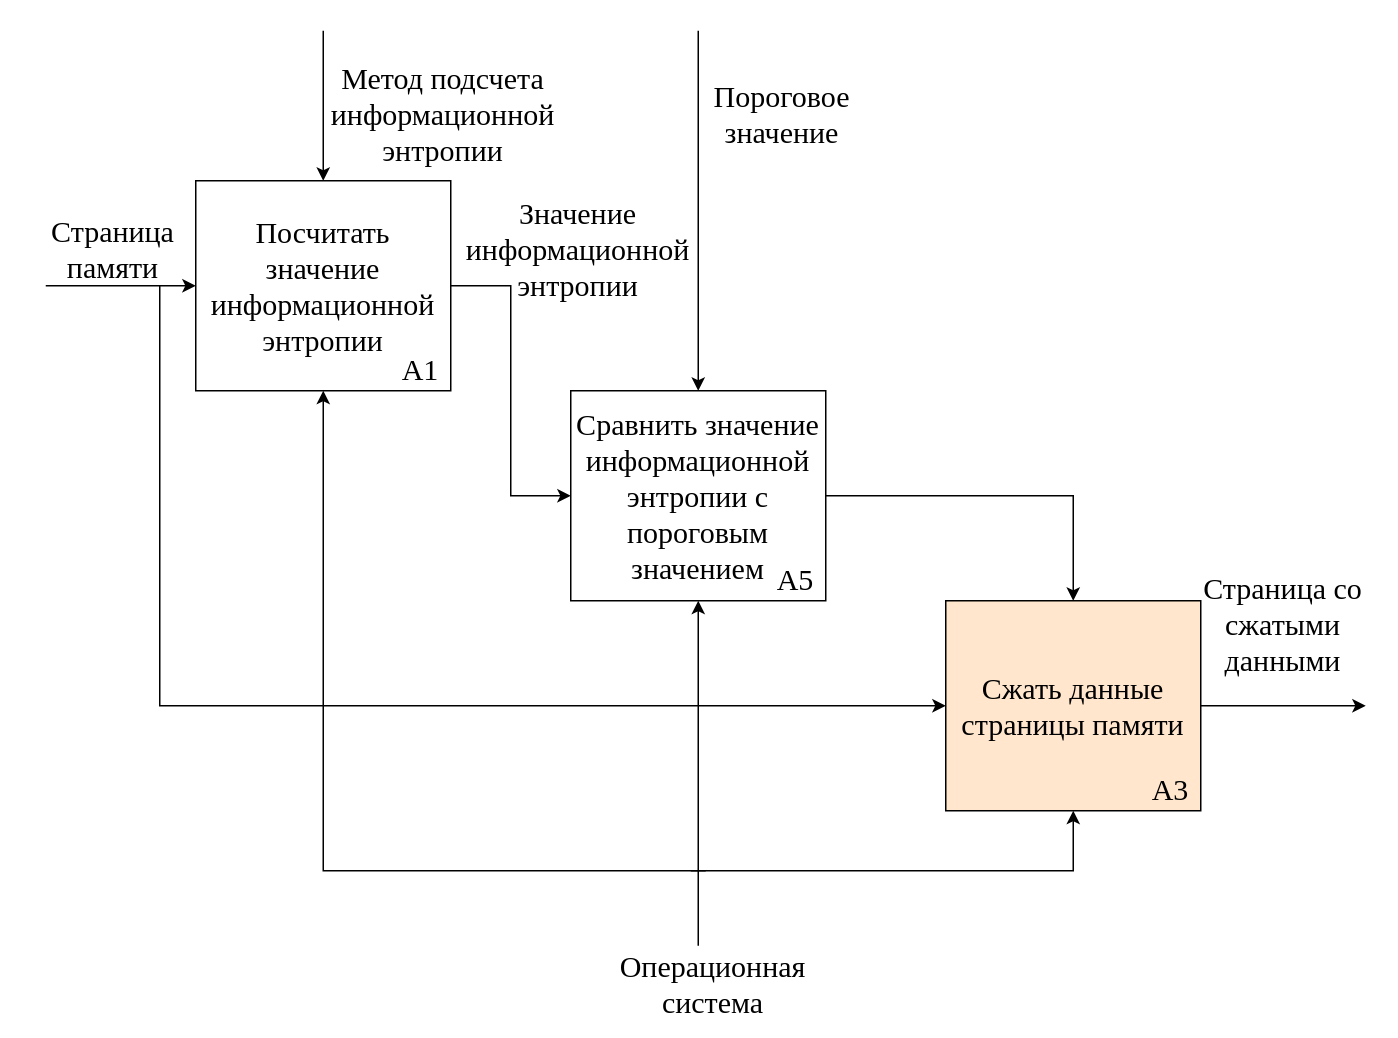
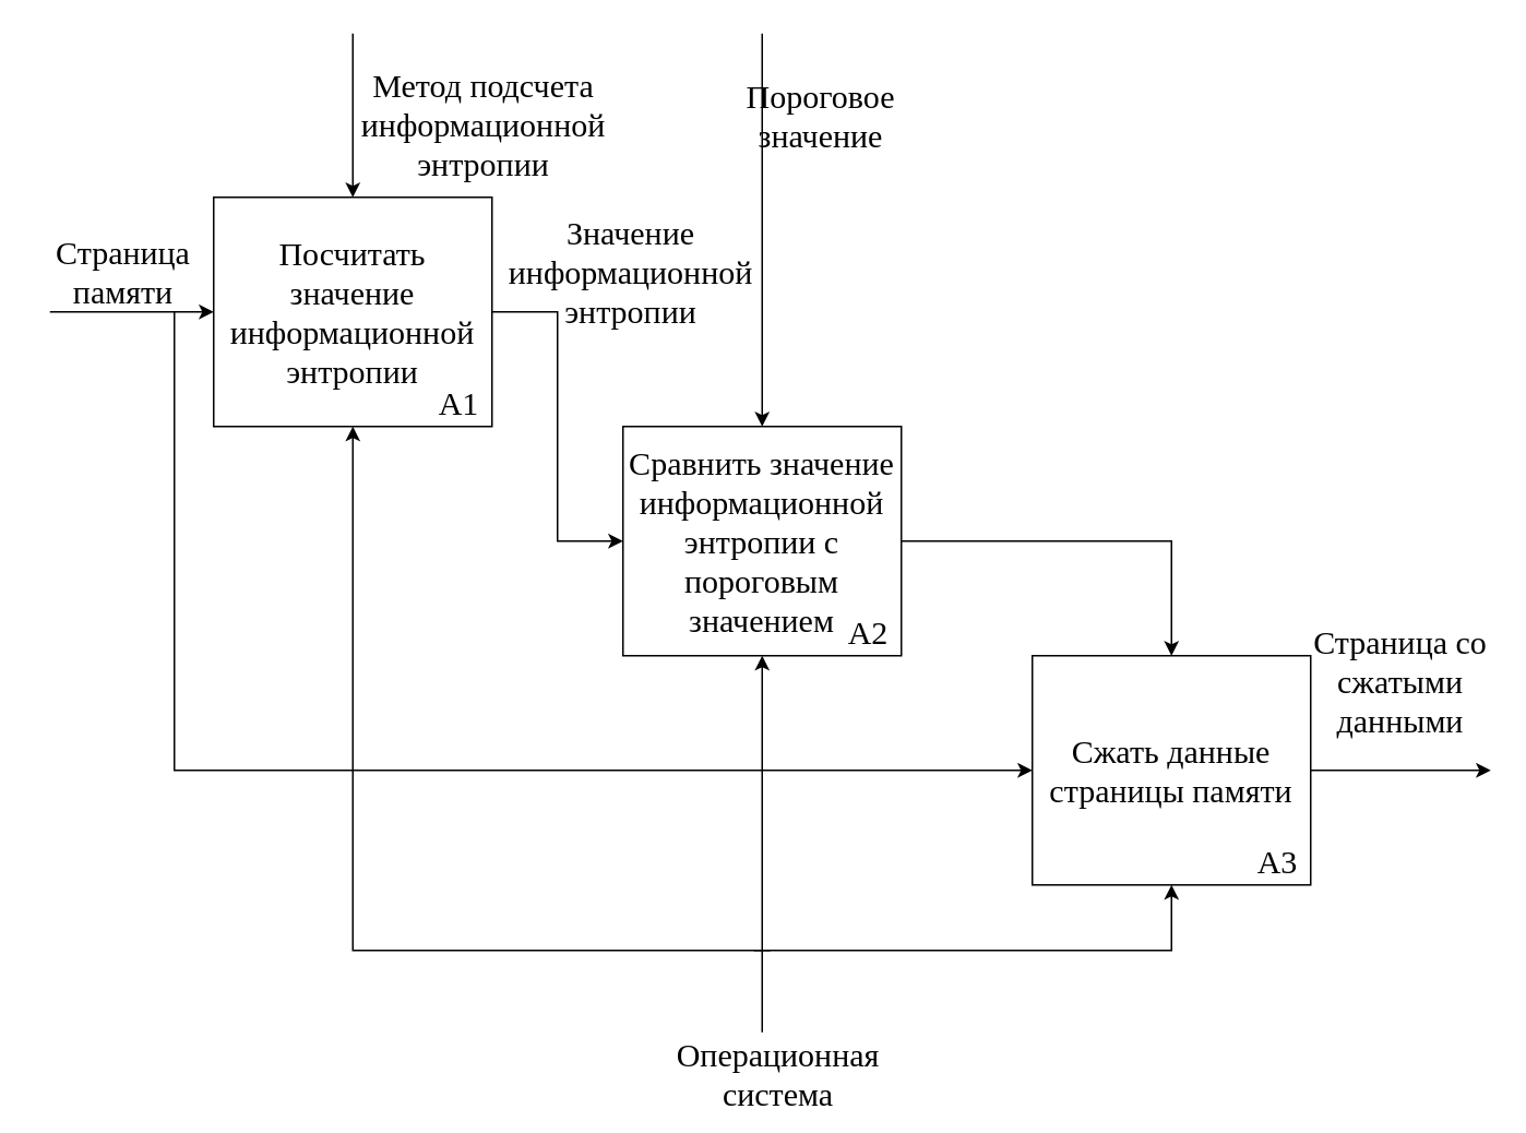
- <mxCell id="5" value="Пороговое значение" style="text;html=1;strokeColor=none;fillColor=none;align=center;verticalAlign=middle;whiteSpace=wrap;rounded=0;fontFamily=Times New Roman;fontSize=20;" parent="1" vertex="1"><mxGeometry x="476" y="60" width="90" height="30" as="geometry" /></mxCell>
+ <mxCell id="5" value="Пороговое значение" style="text;html=1;strokeColor=none;fillColor=none;align=center;verticalAlign=middle;whiteSpace=wrap;rounded=0;fontFamily=Times New Roman;fontSize=20;" parent="1" vertex="1"><mxGeometry x="456" y="55" width="90" height="30" as="geometry" /></mxCell>
- <mxCell id="21" value="A5" style="text;html=1;strokeColor=none;fillColor=none;align=center;verticalAlign=middle;whiteSpace=wrap;rounded=0;fontFamily=Times New Roman;fontSize=20;" parent="1" vertex="1"><mxGeometry x="500" y="370" width="60" height="30" as="geometry" /></mxCell>
+ <mxCell id="21" value="A2" style="text;html=1;strokeColor=none;fillColor=none;align=center;verticalAlign=middle;whiteSpace=wrap;rounded=0;fontFamily=Times New Roman;fontSize=20;" parent="1" vertex="1"><mxGeometry x="500" y="370" width="60" height="30" as="geometry" /></mxCell>
- <mxCell id="10" value="Сжать данные страницы памяти" style="rounded=0;whiteSpace=wrap;html=1;fontFamily=Times New Roman;fontSize=20;fillColor=#ffe6cc;" parent="1" vertex="1"><mxGeometry x="630" y="400" width="170" height="140" as="geometry" /></mxCell>
+ <mxCell id="10" value="Сжать данные страницы памяти" style="rounded=0;whiteSpace=wrap;html=1;fontFamily=Times New Roman;fontSize=20;" parent="1" vertex="1"><mxGeometry x="630" y="400" width="170" height="140" as="geometry" /></mxCell>
